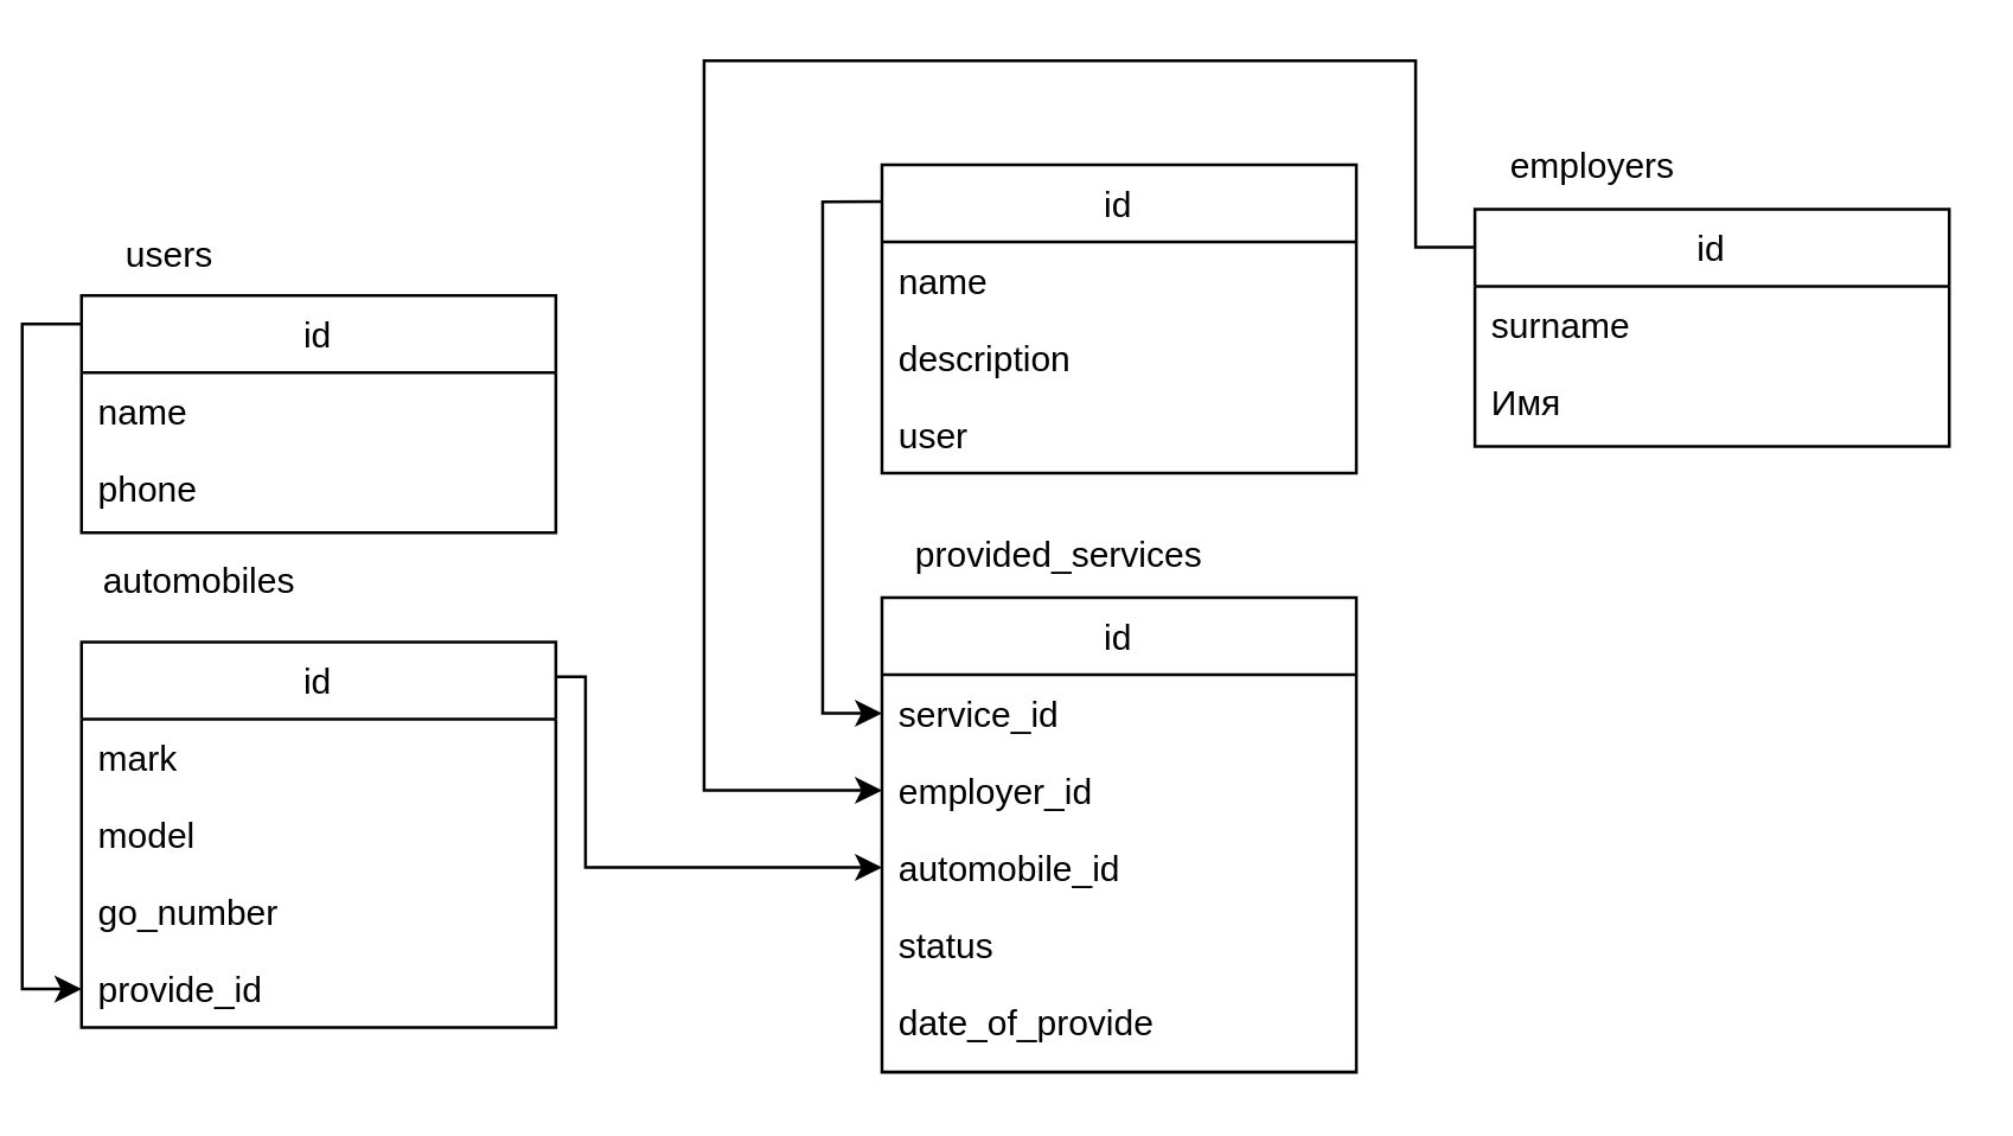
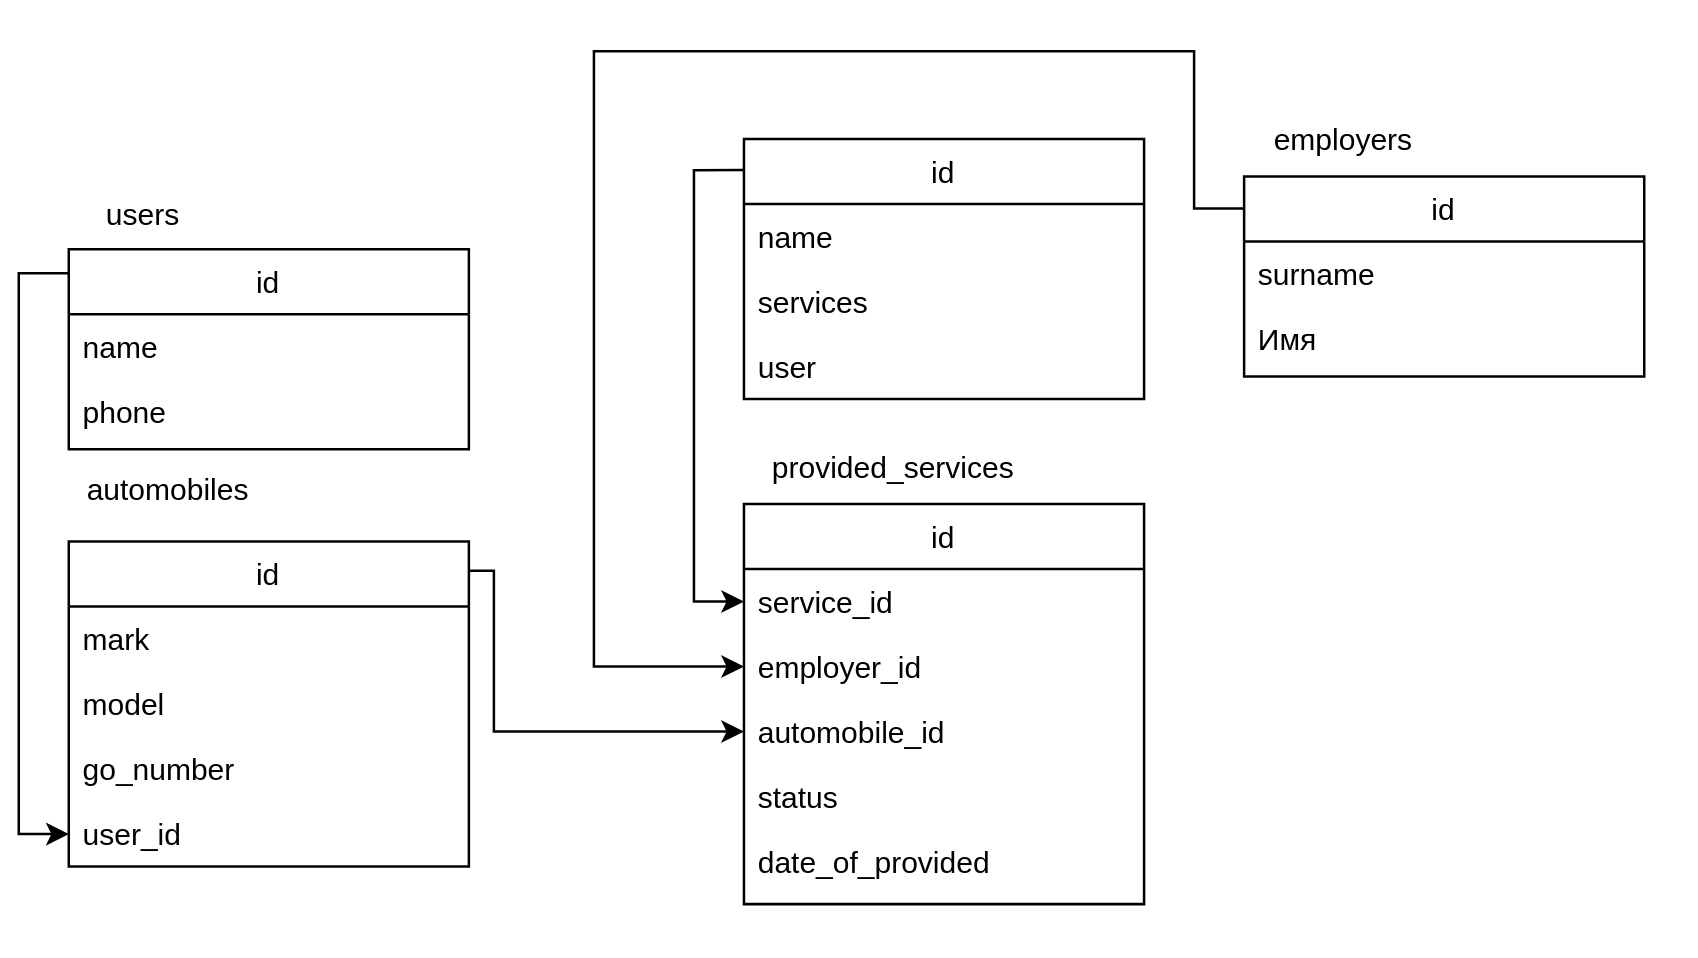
- <mxCell id="15" value="description" style="text;align=left;verticalAlign=top;spacingLeft=4;spacingRight=4;overflow=hidden;rotatable=0;points=[[0,0.5],[1,0.5]];portConstraint=eastwest;rounded=0;shadow=0;html=0;" parent="13" vertex="1"><mxGeometry y="52" width="160" height="26" as="geometry" /></mxCell>
+ <mxCell id="15" value="services" style="text;align=left;verticalAlign=top;spacingLeft=4;spacingRight=4;overflow=hidden;rotatable=0;points=[[0,0.5],[1,0.5]];portConstraint=eastwest;rounded=0;shadow=0;html=0;" parent="13" vertex="1"><mxGeometry y="52" width="160" height="26" as="geometry" /></mxCell>
- <mxCell id="11" value="provide_id" style="text;align=left;verticalAlign=top;spacingLeft=4;spacingRight=4;overflow=hidden;rotatable=0;points=[[0,0.5],[1,0.5]];portConstraint=eastwest;" parent="7" vertex="1"><mxGeometry y="104" width="160" height="26" as="geometry" /></mxCell>
+ <mxCell id="11" value="user_id" style="text;align=left;verticalAlign=top;spacingLeft=4;spacingRight=4;overflow=hidden;rotatable=0;points=[[0,0.5],[1,0.5]];portConstraint=eastwest;" parent="7" vertex="1"><mxGeometry y="104" width="160" height="26" as="geometry" /></mxCell>
- <mxCell id="22" value="date_of_provide" style="text;align=left;verticalAlign=top;spacingLeft=4;spacingRight=4;overflow=hidden;rotatable=0;points=[[0,0.5],[1,0.5]];portConstraint=eastwest;rounded=0;shadow=0;html=0;" parent="17" vertex="1"><mxGeometry y="130" width="160" height="26" as="geometry" /></mxCell>
+ <mxCell id="22" value="date_of_provided" style="text;align=left;verticalAlign=top;spacingLeft=4;spacingRight=4;overflow=hidden;rotatable=0;points=[[0,0.5],[1,0.5]];portConstraint=eastwest;rounded=0;shadow=0;html=0;" parent="17" vertex="1"><mxGeometry y="130" width="160" height="26" as="geometry" /></mxCell>
